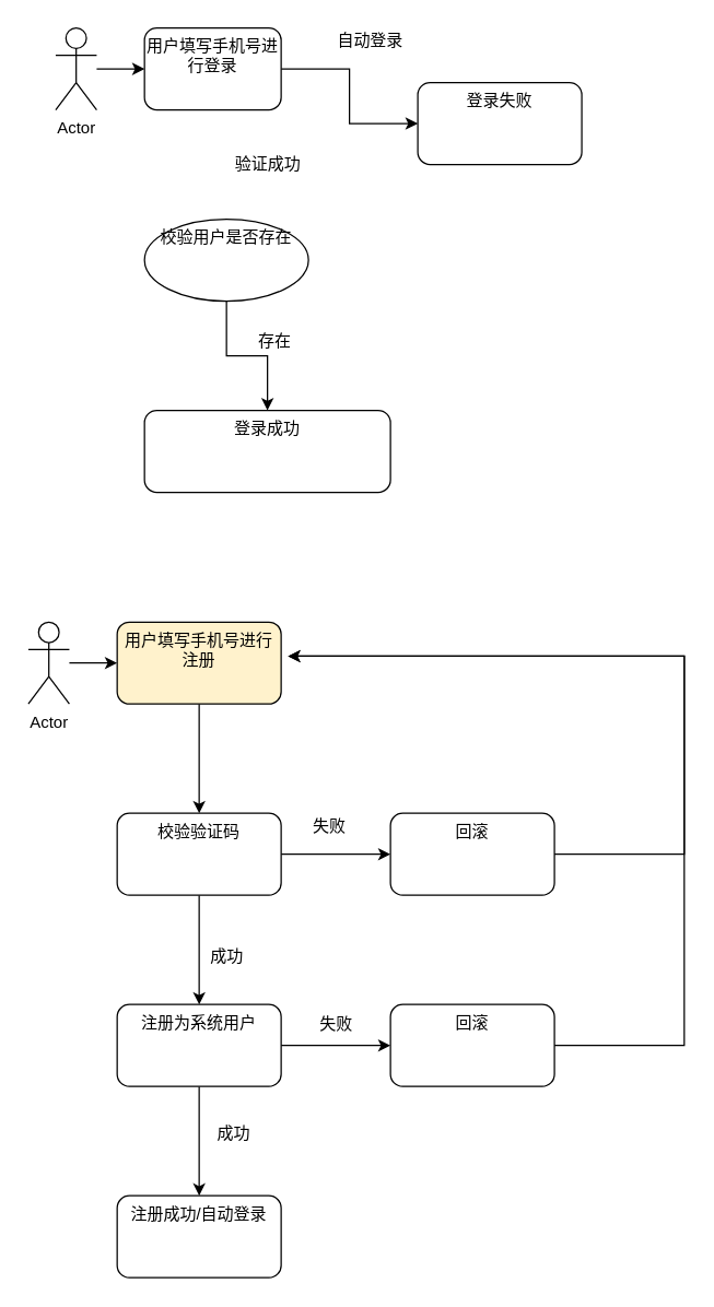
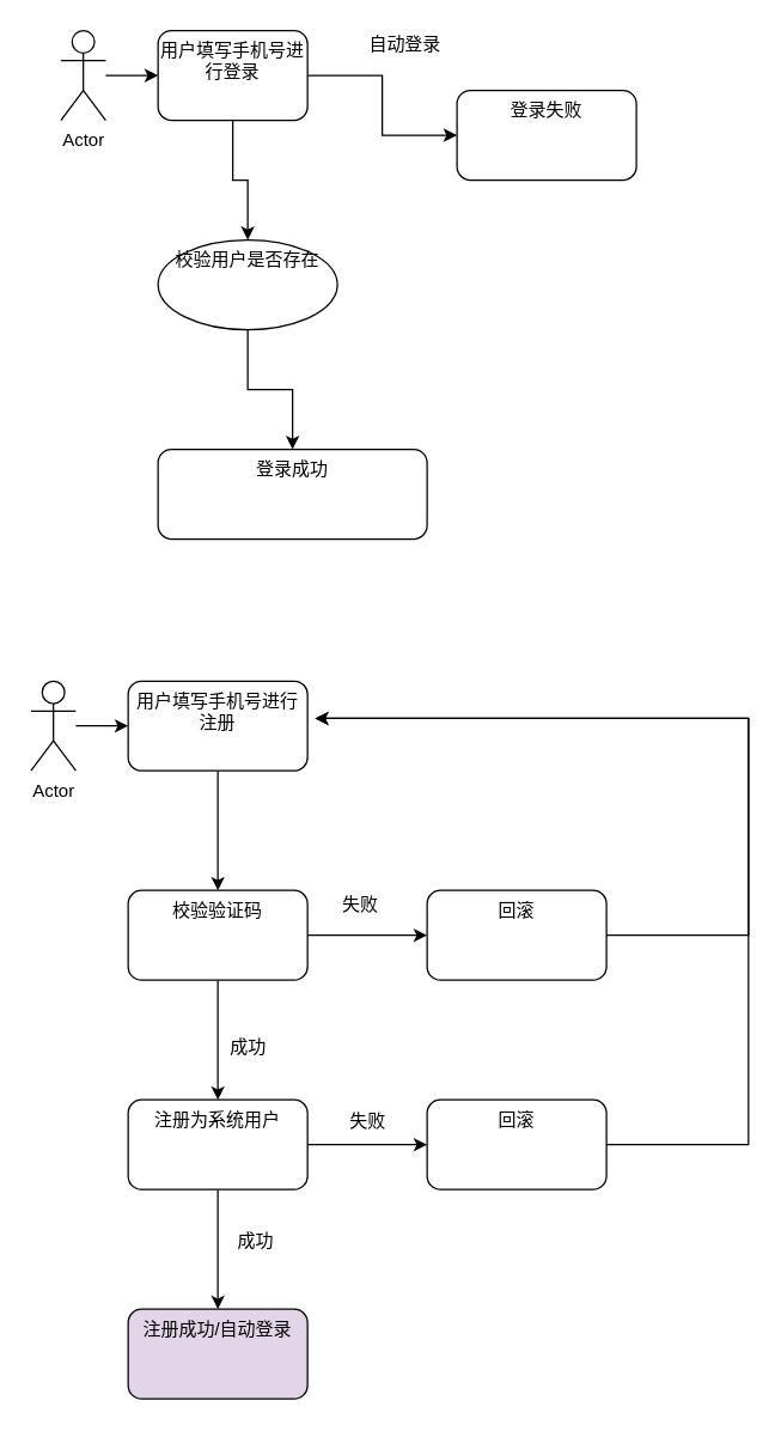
+ <mxCell id="5" value="" style="edgeStyle=orthogonalEdgeStyle;rounded=0;orthogonalLoop=1;jettySize=auto;html=1;" edge="1" parent="1" source="6" target="10"><mxGeometry relative="1" as="geometry" /></mxCell>
- <mxCell id="11" value="验证成功" style="text;html=1;align=center;verticalAlign=middle;resizable=0;points=[];autosize=1;strokeColor=none;fillColor=none;" vertex="1" parent="1"><mxGeometry x="165" y="110" width="60" height="20" as="geometry" /></mxCell>
- <mxCell id="13" value="存在" style="text;html=1;align=center;verticalAlign=middle;resizable=0;points=[];autosize=1;strokeColor=none;fillColor=none;" vertex="1" parent="1"><mxGeometry x="180" y="240" width="40" height="20" as="geometry" /></mxCell>
- <mxCell id="17" value="用户填写手机号进行注册" style="rounded=1;whiteSpace=wrap;html=1;verticalAlign=top;fillColor=#fff2cc;" vertex="1" parent="1"><mxGeometry x="85" y="455" width="120" height="60" as="geometry" /></mxCell>
+ <mxCell id="17" value="用户填写手机号进行注册" style="rounded=1;whiteSpace=wrap;html=1;verticalAlign=top;" vertex="1" parent="1"><mxGeometry x="85" y="455" width="120" height="60" as="geometry" /></mxCell>
- <mxCell id="29" value="注册成功/自动登录" style="rounded=1;whiteSpace=wrap;html=1;verticalAlign=top;" vertex="1" parent="1"><mxGeometry x="85" y="875" width="120" height="60" as="geometry" /></mxCell>
+ <mxCell id="29" value="注册成功/自动登录" style="rounded=1;whiteSpace=wrap;html=1;verticalAlign=top;fillColor=#e1d5e7;" vertex="1" parent="1"><mxGeometry x="85" y="875" width="120" height="60" as="geometry" /></mxCell>
